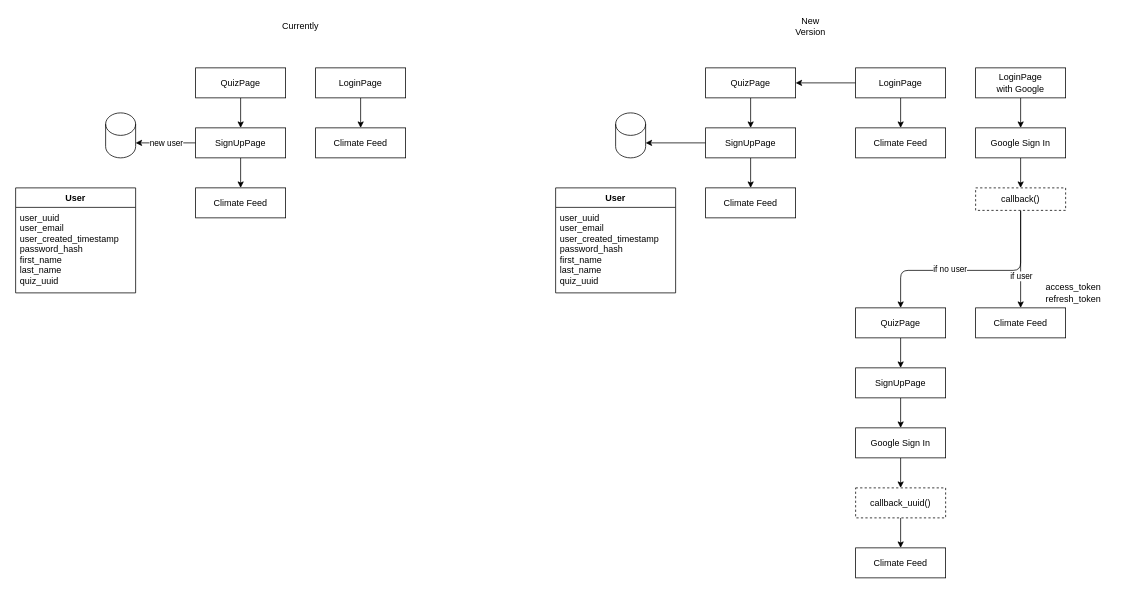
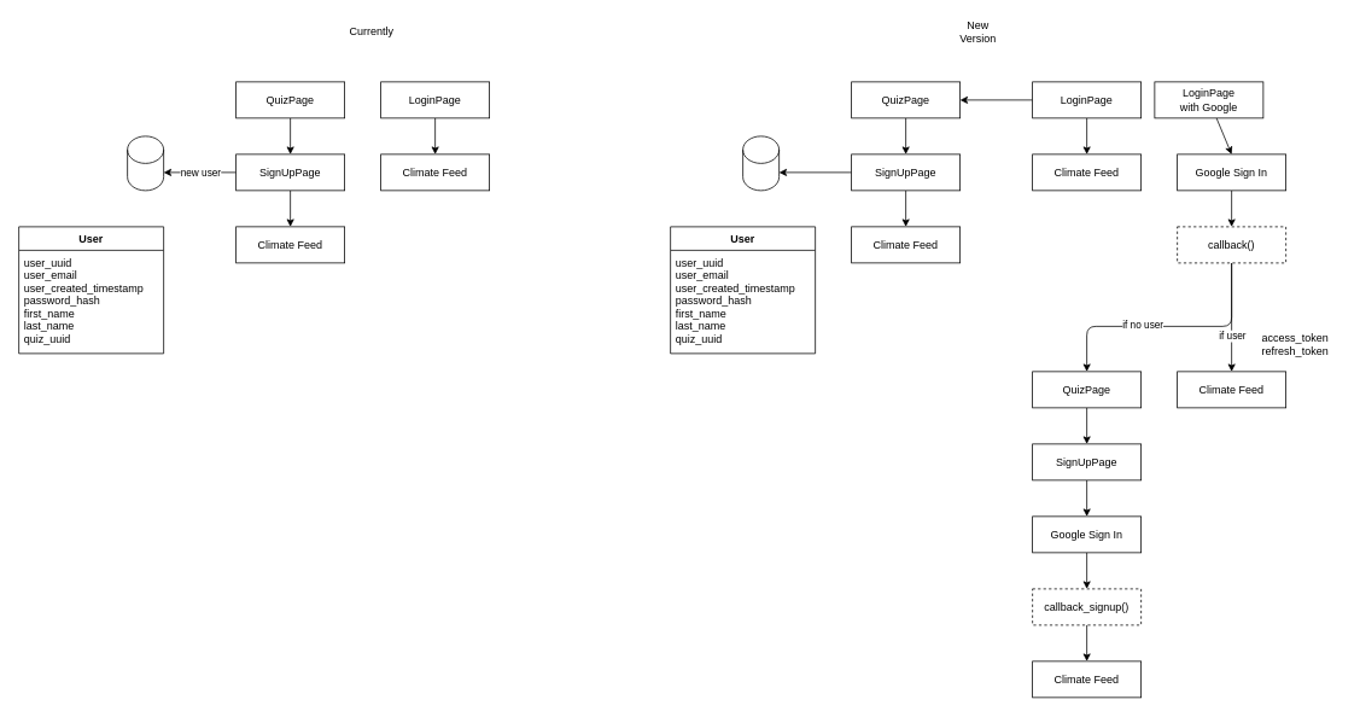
- <mxCell id="10" value="Currently" style="text;html=1;strokeColor=none;fillColor=none;align=center;verticalAlign=middle;whiteSpace=wrap;rounded=0;" vertex="1" parent="1"><mxGeometry x="370" y="20" width="60" height="30" as="geometry" /></mxCell>
+ <mxCell id="10" value="Currently" style="text;html=1;strokeColor=none;fillColor=none;align=center;verticalAlign=middle;whiteSpace=wrap;rounded=0;" vertex="1" parent="1"><mxGeometry x="380" y="20" width="60" height="30" as="geometry" /></mxCell>
- <mxCell id="31" value="LoginPage&lt;br&gt;with Google" style="rounded=0;whiteSpace=wrap;html=1;" vertex="1" parent="1"><mxGeometry x="1300" y="90" width="120" height="40" as="geometry" /></mxCell>
+ <mxCell id="31" value="LoginPage&lt;br&gt;with Google" style="rounded=0;whiteSpace=wrap;html=1;" vertex="1" parent="1"><mxGeometry x="1275" y="90" width="120" height="40" as="geometry" /></mxCell>
- <mxCell id="40" value="callback()" style="rounded=0;whiteSpace=wrap;html=1;dashed=1;" vertex="1" parent="1"><mxGeometry x="1300" y="250" width="120" height="30" as="geometry" /></mxCell>
+ <mxCell id="40" value="callback()" style="rounded=0;whiteSpace=wrap;html=1;dashed=1;" vertex="1" parent="1"><mxGeometry x="1300" y="250" width="120" height="40" as="geometry" /></mxCell>
- <mxCell id="35" value="access_token&lt;br&gt;refresh_token" style="text;html=1;align=center;verticalAlign=middle;resizable=0;points=[];autosize=1;strokeColor=none;fillColor=none;" vertex="1" parent="1"><mxGeometry x="1380" y="370" width="100" height="40" as="geometry" /></mxCell>
+ <mxCell id="35" value="access_token&lt;br&gt;refresh_token" style="text;html=1;align=center;verticalAlign=middle;resizable=0;points=[];autosize=1;strokeColor=none;fillColor=none;" vertex="1" parent="1"><mxGeometry x="1380" y="360" width="100" height="40" as="geometry" /></mxCell>
- <mxCell id="48" value="callback_uuid()" style="rounded=0;whiteSpace=wrap;html=1;dashed=1;" vertex="1" parent="1"><mxGeometry x="1140" y="650" width="120" height="40" as="geometry" /></mxCell>
+ <mxCell id="48" value="callback_signup()" style="rounded=0;whiteSpace=wrap;html=1;dashed=1;" vertex="1" parent="1"><mxGeometry x="1140" y="650" width="120" height="40" as="geometry" /></mxCell>
